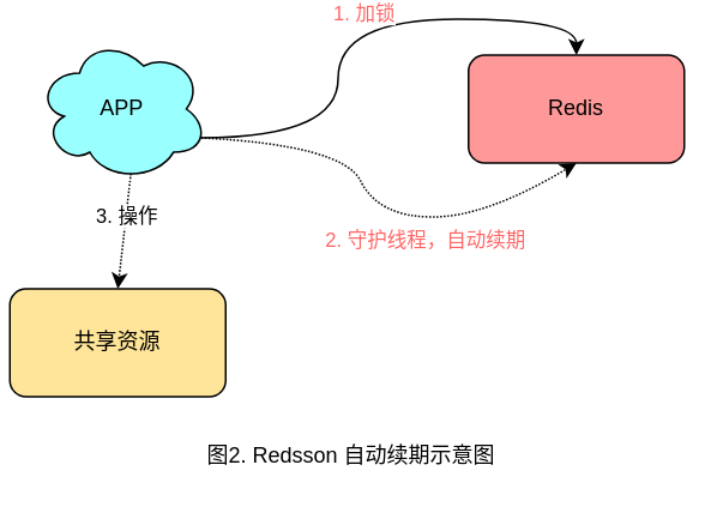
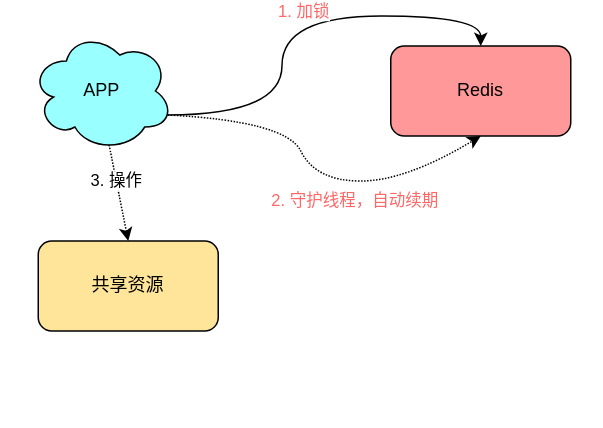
- <mxCell id="3" value="共享资源" style="rounded=1;whiteSpace=wrap;html=1;fillColor=#FFE599;" vertex="1" parent="1"><mxGeometry x="5" y="160" width="120" height="60" as="geometry" /></mxCell>
+ <mxCell id="3" value="共享资源" style="rounded=1;whiteSpace=wrap;html=1;fillColor=#FFE599;" vertex="1" parent="1"><mxGeometry x="25" y="160" width="120" height="60" as="geometry" /></mxCell>
- <mxCell id="11" value="&lt;font color=&quot;#000000&quot;&gt;图2. Redsson 自动续期示意图&lt;/font&gt;" style="text;html=1;strokeColor=none;fillColor=none;align=center;verticalAlign=middle;whiteSpace=wrap;rounded=0;fillStyle=auto;fontColor=#FF6666;" vertex="1" parent="1"><mxGeometry x="110" y="243" width="170" height="20" as="geometry" /></mxCell>
